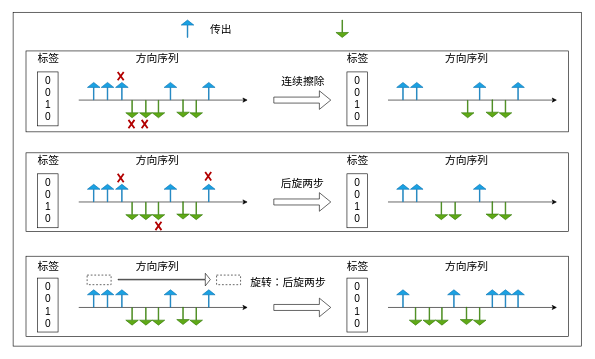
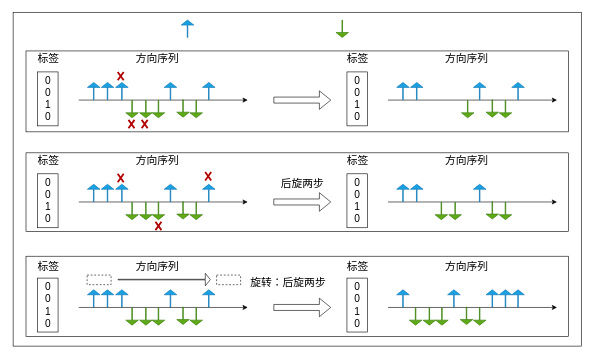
- <mxCell id="97" value="&lt;font style=&quot;font-size: 18px;&quot;&gt;传出&lt;/font&gt;" style="text;html=1;align=center;verticalAlign=middle;resizable=0;points=[];autosize=1;strokeColor=none;fillColor=none;fontStyle=0" vertex="1" parent="1"><mxGeometry x="339.5" y="31.5" width="54" height="34" as="geometry" /></mxCell>
- <mxCell id="34" value="&lt;font size=&quot;1&quot;&gt;&lt;span style=&quot;font-size: 18px;&quot;&gt;连续擦除&lt;/span&gt;&lt;/font&gt;" style="text;html=1;align=center;verticalAlign=middle;resizable=0;points=[];autosize=1;strokeColor=none;fillColor=none;fontStyle=0" vertex="1" parent="1"><mxGeometry x="459" y="118.5" width="90" height="34" as="geometry" /></mxCell>
